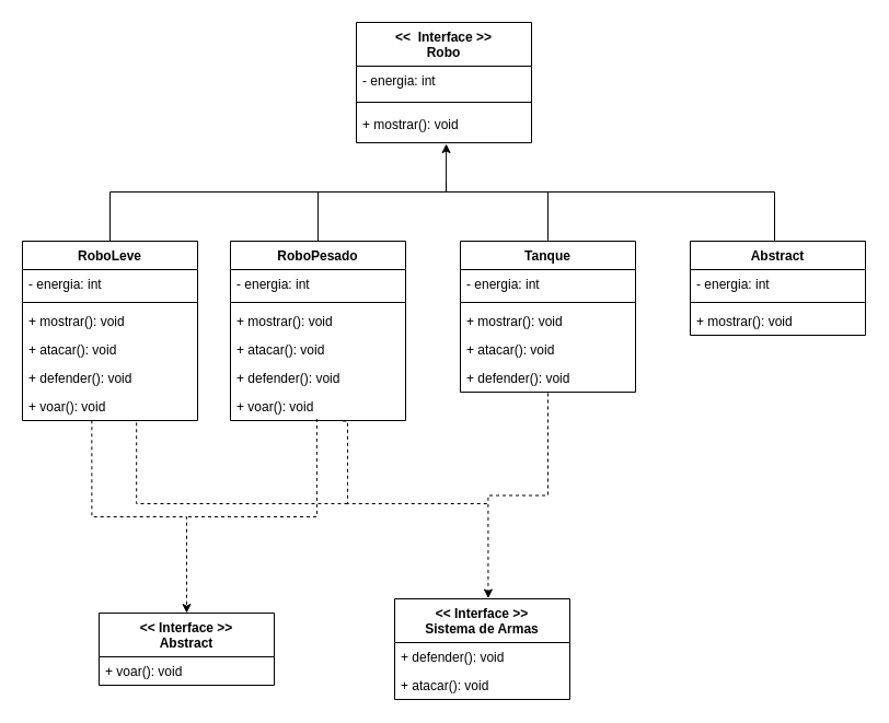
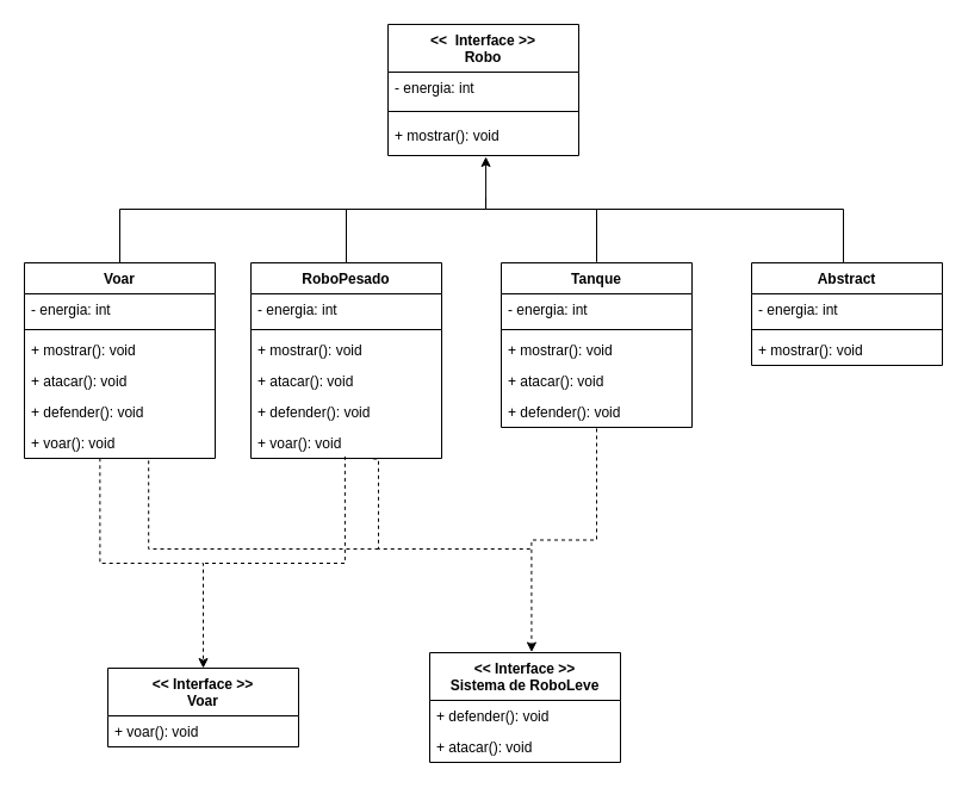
- <mxCell id="8" value="RoboLeve" style="swimlane;fontStyle=1;align=center;verticalAlign=top;childLayout=stackLayout;horizontal=1;startSize=26;horizontalStack=0;resizeParent=1;resizeParentMax=0;resizeLast=0;collapsible=1;marginBottom=0;whiteSpace=wrap;html=1;" vertex="1" parent="1"><mxGeometry x="20" y="220" width="160" height="164" as="geometry" /></mxCell>
+ <mxCell id="8" value="Voar" style="swimlane;fontStyle=1;align=center;verticalAlign=top;childLayout=stackLayout;horizontal=1;startSize=26;horizontalStack=0;resizeParent=1;resizeParentMax=0;resizeLast=0;collapsible=1;marginBottom=0;whiteSpace=wrap;html=1;" vertex="1" parent="1"><mxGeometry x="20" y="220" width="160" height="164" as="geometry" /></mxCell>
- <mxCell id="36" value="&amp;lt;&amp;lt; Interface &amp;gt;&amp;gt;&lt;br&gt;Sistema de Armas" style="swimlane;fontStyle=1;align=center;verticalAlign=top;childLayout=stackLayout;horizontal=1;startSize=40;horizontalStack=0;resizeParent=1;resizeParentMax=0;resizeLast=0;collapsible=1;marginBottom=0;whiteSpace=wrap;html=1;" vertex="1" parent="1"><mxGeometry x="360" y="547" width="160" height="92" as="geometry" /></mxCell>
+ <mxCell id="36" value="&amp;lt;&amp;lt; Interface &amp;gt;&amp;gt;&lt;br&gt;Sistema de RoboLeve" style="swimlane;fontStyle=1;align=center;verticalAlign=top;childLayout=stackLayout;horizontal=1;startSize=40;horizontalStack=0;resizeParent=1;resizeParentMax=0;resizeLast=0;collapsible=1;marginBottom=0;whiteSpace=wrap;html=1;" vertex="1" parent="1"><mxGeometry x="360" y="547" width="160" height="92" as="geometry" /></mxCell>
- <mxCell id="39" value="&amp;lt;&amp;lt; Interface &amp;gt;&amp;gt;&lt;br&gt;Abstract" style="swimlane;fontStyle=1;align=center;verticalAlign=top;childLayout=stackLayout;horizontal=1;startSize=40;horizontalStack=0;resizeParent=1;resizeParentMax=0;resizeLast=0;collapsible=1;marginBottom=0;whiteSpace=wrap;html=1;" vertex="1" parent="1"><mxGeometry x="90" y="560" width="160" height="66" as="geometry" /></mxCell>
+ <mxCell id="39" value="&amp;lt;&amp;lt; Interface &amp;gt;&amp;gt;&lt;br&gt;Voar" style="swimlane;fontStyle=1;align=center;verticalAlign=top;childLayout=stackLayout;horizontal=1;startSize=40;horizontalStack=0;resizeParent=1;resizeParentMax=0;resizeLast=0;collapsible=1;marginBottom=0;whiteSpace=wrap;html=1;" vertex="1" parent="1"><mxGeometry x="90" y="560" width="160" height="66" as="geometry" /></mxCell>
